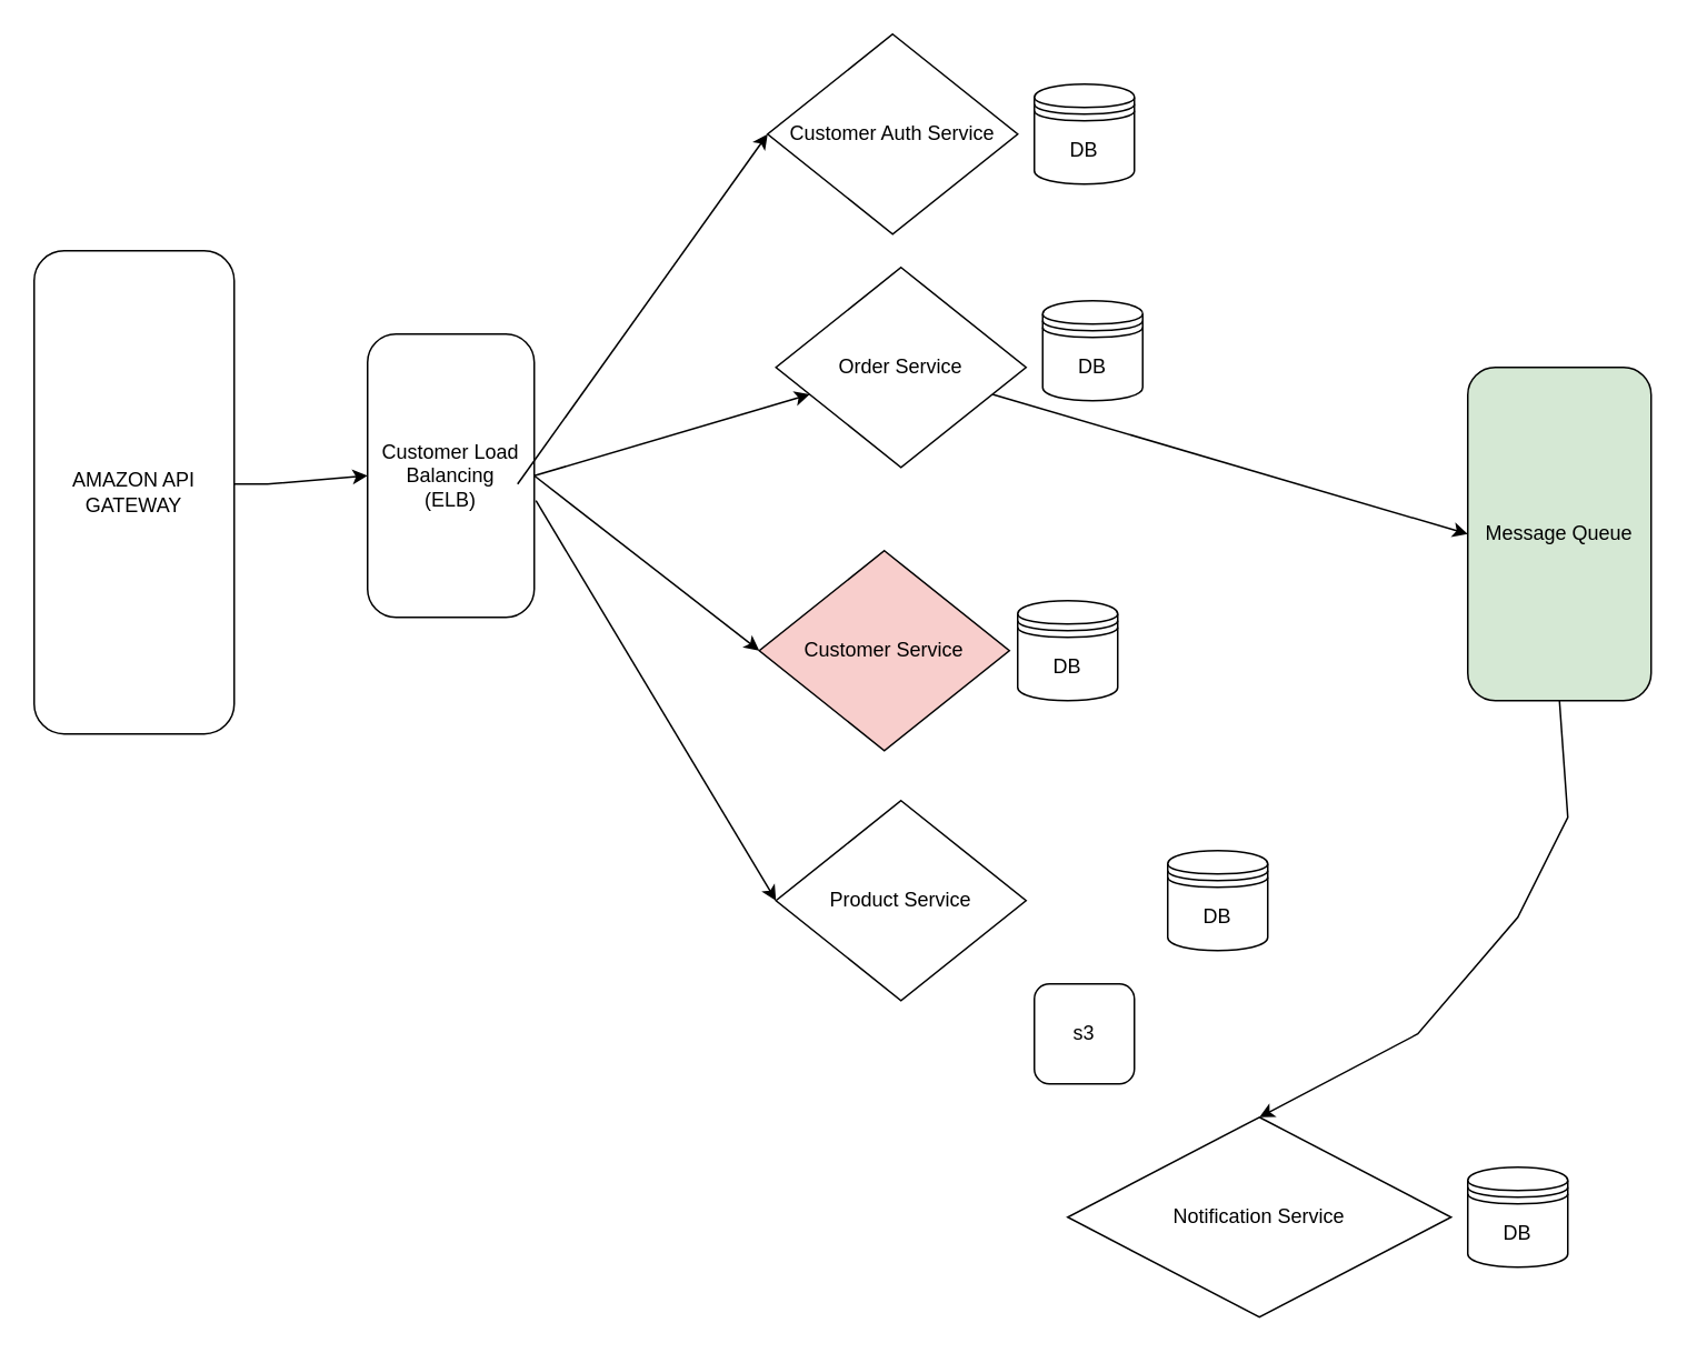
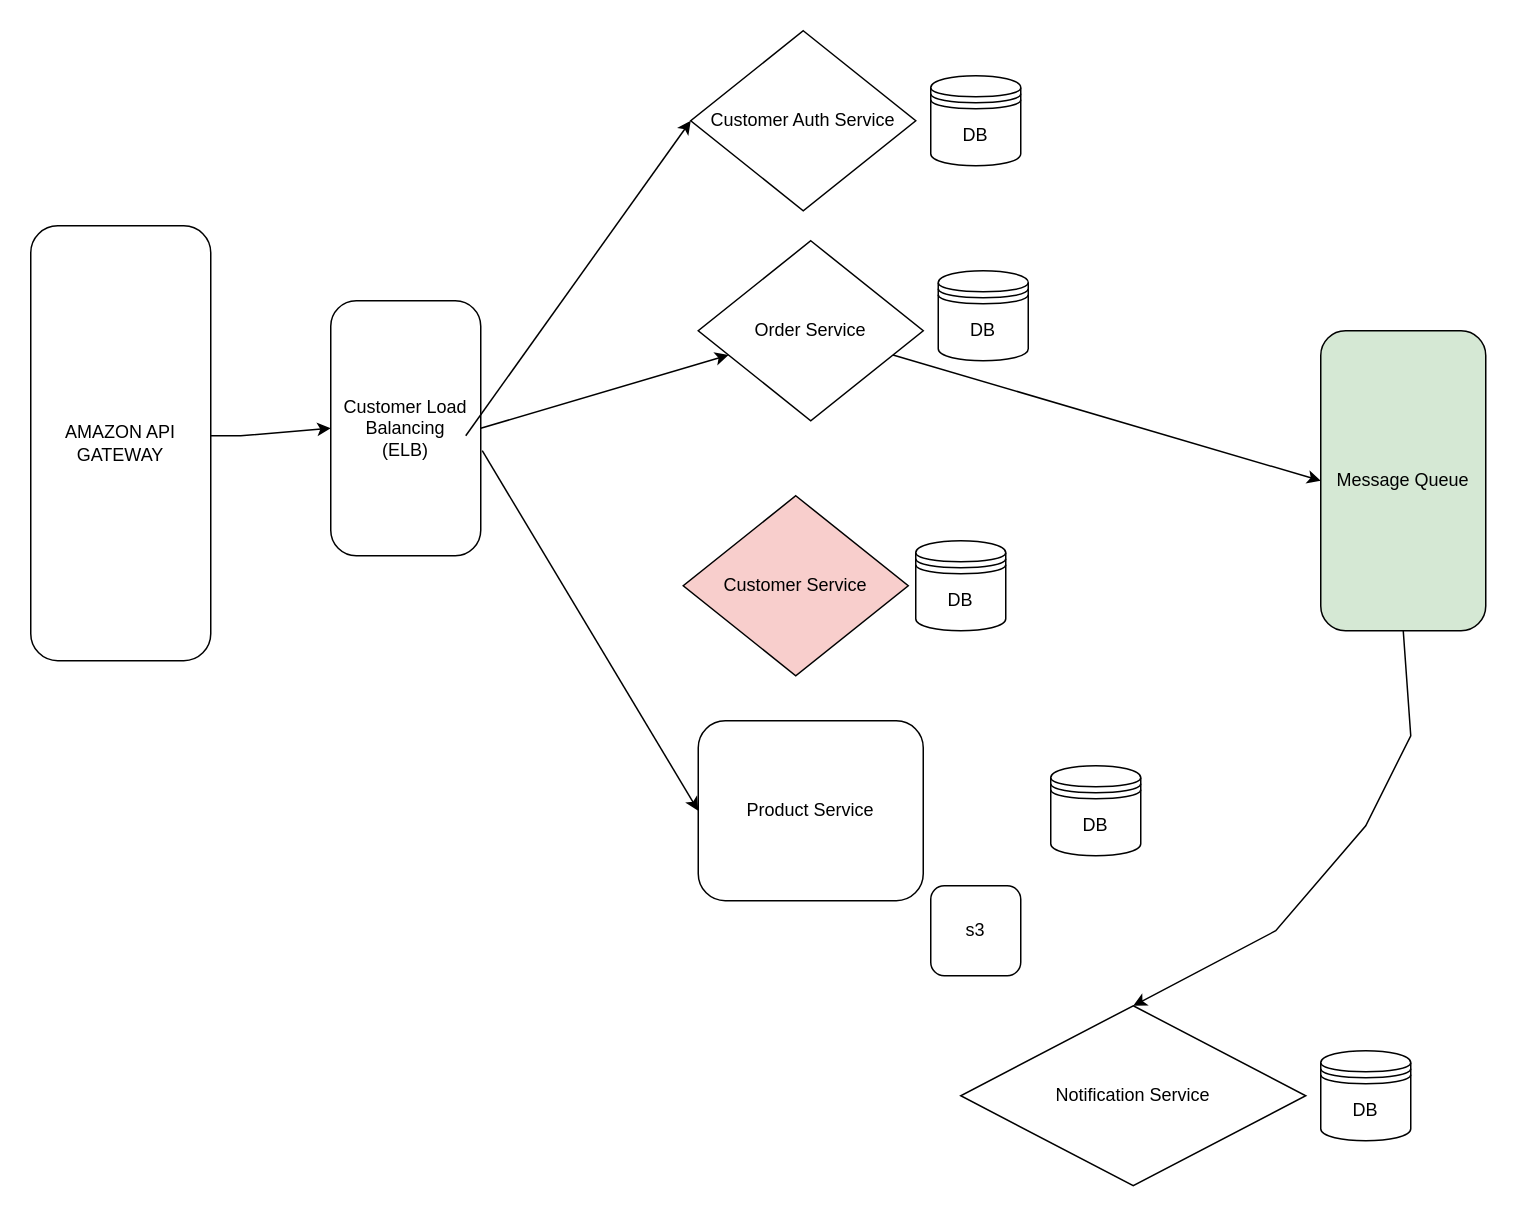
- <mxCell id="11" value="" style="endArrow=classic;html=1;rounded=0;entryX=0;entryY=0.5;entryDx=0;entryDy=0;exitX=0.5;exitY=0;exitDx=0;exitDy=0;" edge="1" parent="1" source="4" target="7"><mxGeometry width="50" height="50" relative="1" as="geometry"><mxPoint x="330" y="310" as="sourcePoint" /><mxPoint x="420" y="180" as="targetPoint" /></mxGeometry></mxCell>
- <mxCell id="8" value="Product Service" style="rhombus;whiteSpace=wrap;html=1;" vertex="1" parent="1"><mxGeometry x="465" y="480" width="150" height="120" as="geometry" /></mxCell>
+ <mxCell id="8" value="Product Service" style="whiteSpace=wrap;html=1;rounded=1;" vertex="1" parent="1"><mxGeometry x="465" y="480" width="150" height="120" as="geometry" /></mxCell>
